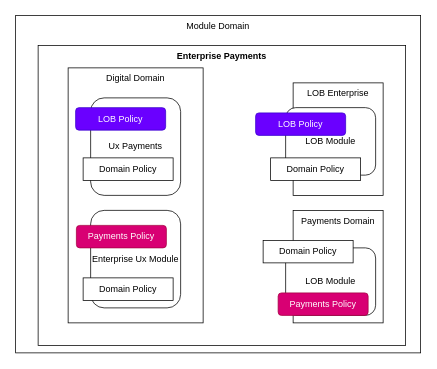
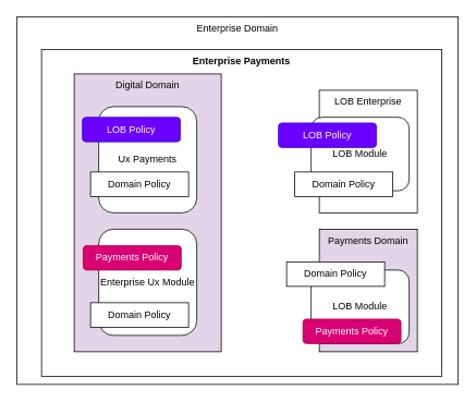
- <mxCell id="2" value="Module Domain" style="rounded=0;whiteSpace=wrap;html=1;verticalAlign=top;" vertex="1" parent="1"><mxGeometry x="20" y="20" width="540" height="450" as="geometry" /></mxCell>
+ <mxCell id="2" value="Enterprise Domain" style="rounded=0;whiteSpace=wrap;html=1;verticalAlign=top;" vertex="1" parent="1"><mxGeometry x="20" y="20" width="540" height="450" as="geometry" /></mxCell>
- <mxCell id="6" value="Digital Domain" style="rounded=0;whiteSpace=wrap;html=1;verticalAlign=top;" vertex="1" parent="1"><mxGeometry x="90" y="90" width="180" height="340" as="geometry" /></mxCell>
+ <mxCell id="6" value="Digital Domain" style="rounded=0;whiteSpace=wrap;html=1;verticalAlign=top;fillColor=#e1d5e7;" vertex="1" parent="1"><mxGeometry x="90" y="90" width="180" height="340" as="geometry" /></mxCell>
- <mxCell id="9" value="Payments Domain" style="rounded=0;whiteSpace=wrap;html=1;verticalAlign=top;" vertex="1" parent="1"><mxGeometry x="390" y="280" width="120" height="150" as="geometry" /></mxCell>
+ <mxCell id="9" value="Payments Domain" style="rounded=0;whiteSpace=wrap;html=1;verticalAlign=top;fillColor=#e1d5e7;" vertex="1" parent="1"><mxGeometry x="390" y="280" width="120" height="150" as="geometry" /></mxCell>
